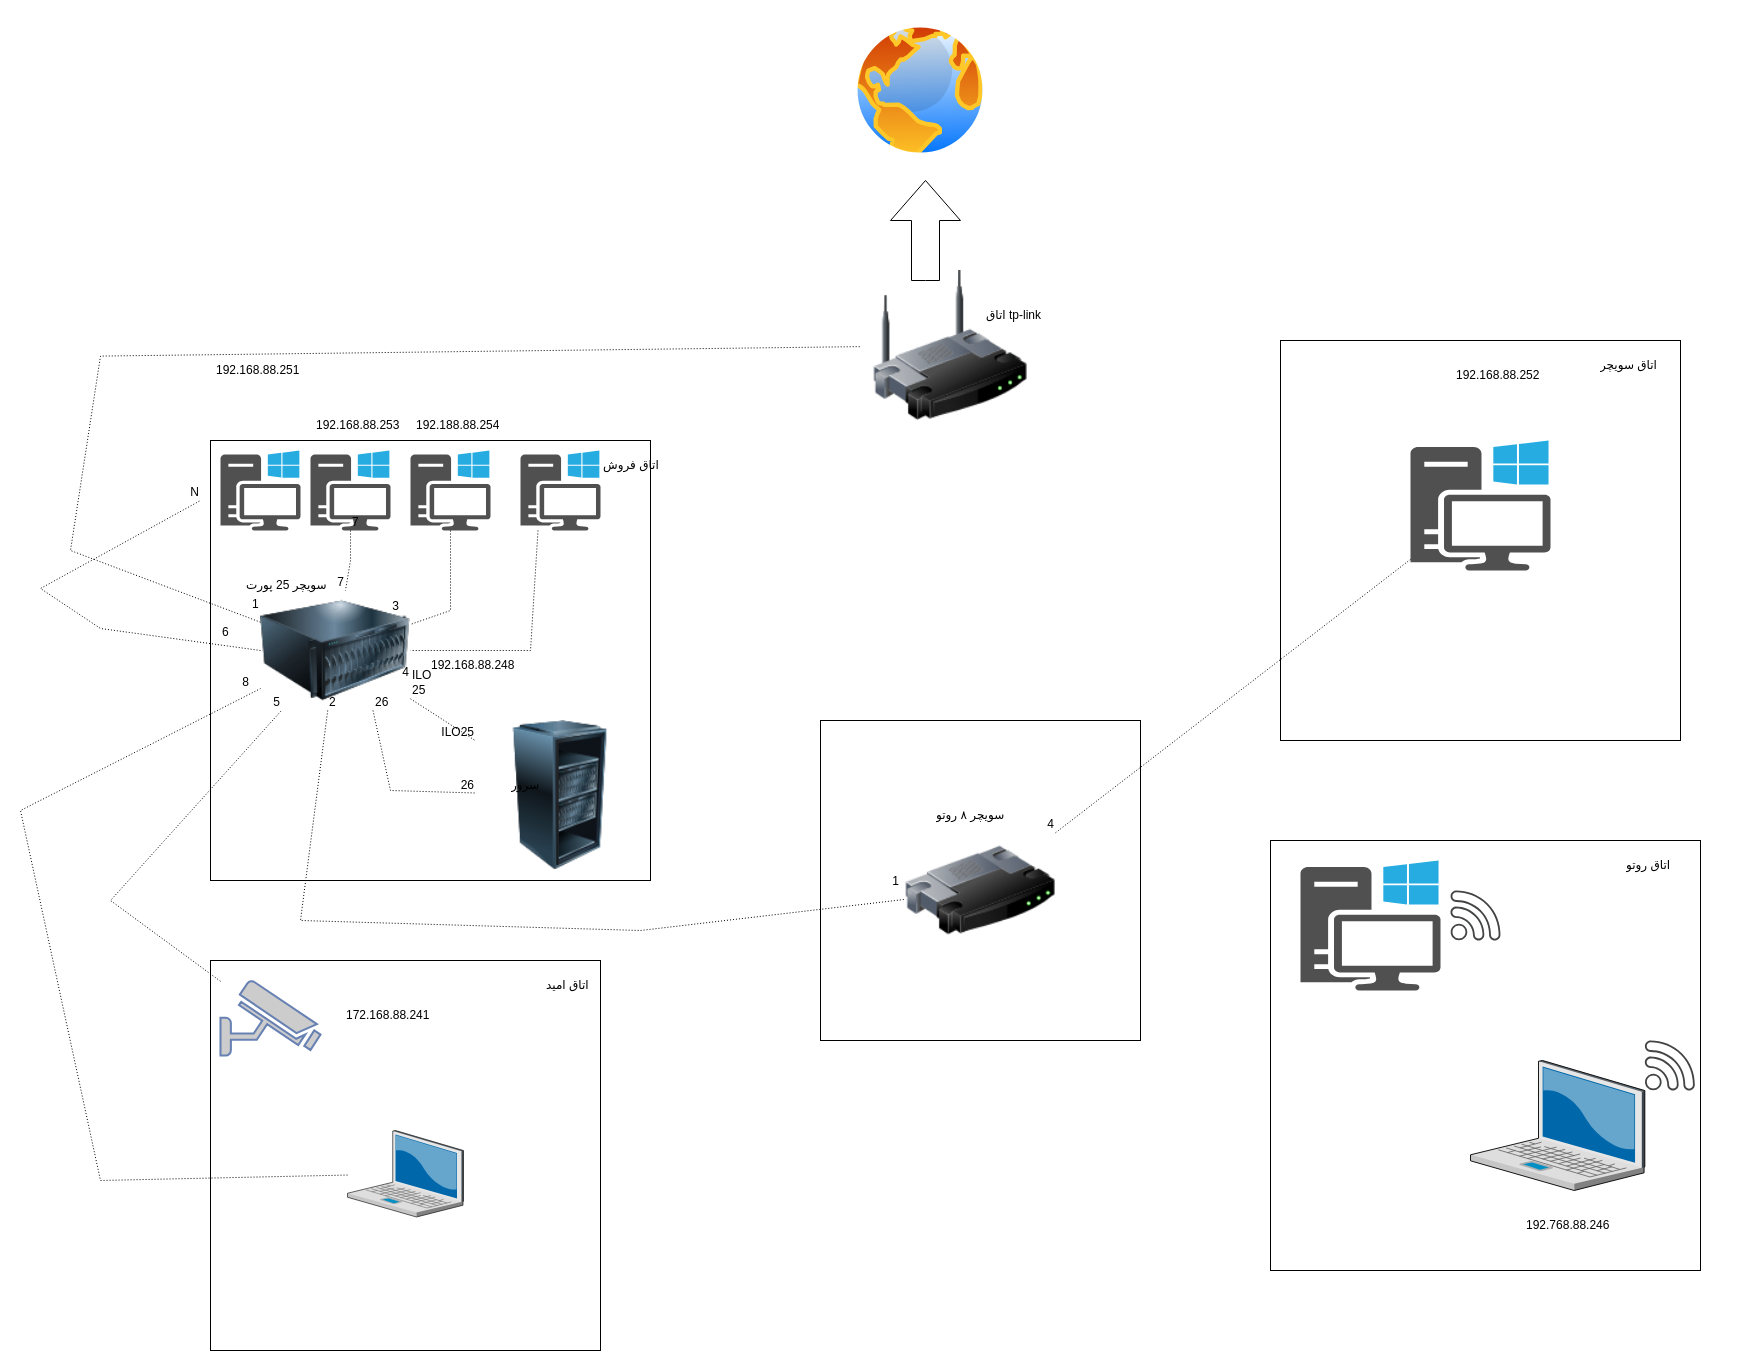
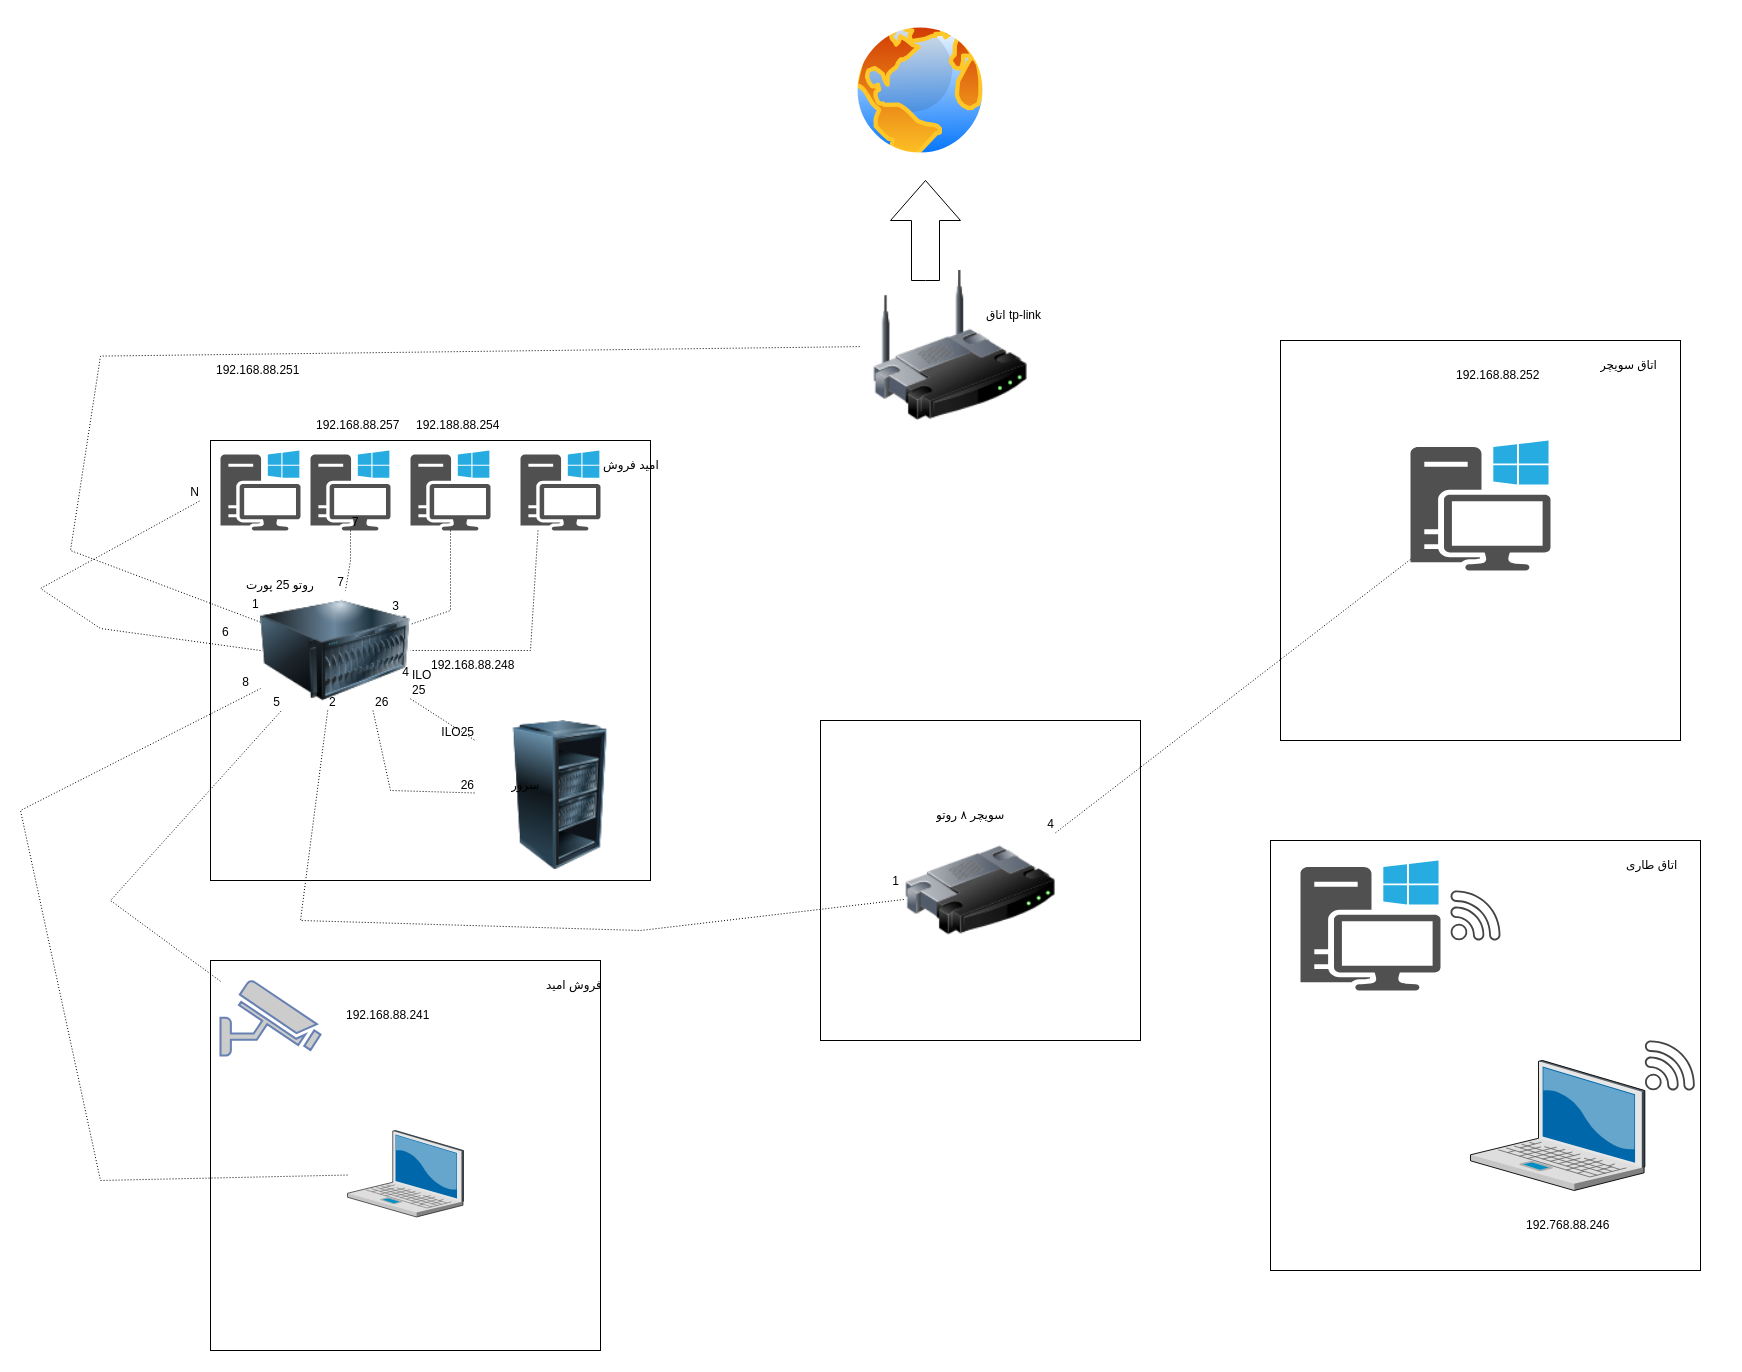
- <mxCell id="51" value="192.168.88.253" style="text;strokeColor=none;fillColor=none;align=left;verticalAlign=middle;spacingLeft=4;spacingRight=4;overflow=hidden;points=[[0,0.5],[1,0.5]];portConstraint=eastwest;rotatable=0;whiteSpace=wrap;html=1;" vertex="1" parent="1"><mxGeometry x="310" y="410" width="100" height="30" as="geometry" /></mxCell>
+ <mxCell id="51" value="192.168.88.257" style="text;strokeColor=none;fillColor=none;align=left;verticalAlign=middle;spacingLeft=4;spacingRight=4;overflow=hidden;points=[[0,0.5],[1,0.5]];portConstraint=eastwest;rotatable=0;whiteSpace=wrap;html=1;" vertex="1" parent="1"><mxGeometry x="310" y="410" width="100" height="30" as="geometry" /></mxCell>
- <mxCell id="64" value="اتاق فروش" style="text;strokeColor=none;fillColor=none;align=left;verticalAlign=middle;spacingLeft=4;spacingRight=4;overflow=hidden;points=[[0,0.5],[1,0.5]];portConstraint=eastwest;rotatable=0;whiteSpace=wrap;html=1;" vertex="1" parent="1"><mxGeometry x="597" y="450" width="100" height="30" as="geometry" /></mxCell>
+ <mxCell id="64" value="امید فروش" style="text;strokeColor=none;fillColor=none;align=left;verticalAlign=middle;spacingLeft=4;spacingRight=4;overflow=hidden;points=[[0,0.5],[1,0.5]];portConstraint=eastwest;rotatable=0;whiteSpace=wrap;html=1;" vertex="1" parent="1"><mxGeometry x="597" y="450" width="100" height="30" as="geometry" /></mxCell>
- <mxCell id="60" value="سویچر 25 پورت" style="text;strokeColor=none;fillColor=none;align=left;verticalAlign=middle;spacingLeft=4;spacingRight=4;overflow=hidden;points=[[0,0.5],[1,0.5]];portConstraint=eastwest;rotatable=0;whiteSpace=wrap;html=1;" vertex="1" parent="1"><mxGeometry x="240" y="570" width="100" height="30" as="geometry" /></mxCell>
+ <mxCell id="60" value="روتو 25 پورت" style="text;strokeColor=none;fillColor=none;align=left;verticalAlign=middle;spacingLeft=4;spacingRight=4;overflow=hidden;points=[[0,0.5],[1,0.5]];portConstraint=eastwest;rotatable=0;whiteSpace=wrap;html=1;" vertex="1" parent="1"><mxGeometry x="240" y="570" width="100" height="30" as="geometry" /></mxCell>
- <mxCell id="62" value="اتاق روتو" style="text;strokeColor=none;fillColor=none;align=left;verticalAlign=middle;spacingLeft=4;spacingRight=4;overflow=hidden;points=[[0,0.5],[1,0.5]];portConstraint=eastwest;rotatable=0;whiteSpace=wrap;html=1;" vertex="1" parent="1"><mxGeometry x="1620" y="850" width="100" height="30" as="geometry" /></mxCell>
+ <mxCell id="62" value="اتاق طاری" style="text;strokeColor=none;fillColor=none;align=left;verticalAlign=middle;spacingLeft=4;spacingRight=4;overflow=hidden;points=[[0,0.5],[1,0.5]];portConstraint=eastwest;rotatable=0;whiteSpace=wrap;html=1;" vertex="1" parent="1"><mxGeometry x="1620" y="850" width="100" height="30" as="geometry" /></mxCell>
- <mxCell id="63" value="اتاق امید" style="text;strokeColor=none;fillColor=none;align=left;verticalAlign=middle;spacingLeft=4;spacingRight=4;overflow=hidden;points=[[0,0.5],[1,0.5]];portConstraint=eastwest;rotatable=0;whiteSpace=wrap;html=1;" vertex="1" parent="1"><mxGeometry x="540" y="970" width="100" height="30" as="geometry" /></mxCell>
+ <mxCell id="63" value="فروش امید" style="text;strokeColor=none;fillColor=none;align=left;verticalAlign=middle;spacingLeft=4;spacingRight=4;overflow=hidden;points=[[0,0.5],[1,0.5]];portConstraint=eastwest;rotatable=0;whiteSpace=wrap;html=1;" vertex="1" parent="1"><mxGeometry x="540" y="970" width="100" height="30" as="geometry" /></mxCell>
- <mxCell id="53" value="172.168.88.241" style="text;strokeColor=none;fillColor=none;align=left;verticalAlign=middle;spacingLeft=4;spacingRight=4;overflow=hidden;points=[[0,0.5],[1,0.5]];portConstraint=eastwest;rotatable=0;whiteSpace=wrap;html=1;" vertex="1" parent="1"><mxGeometry x="340" y="1000" width="100" height="30" as="geometry" /></mxCell>
+ <mxCell id="53" value="192.168.88.241" style="text;strokeColor=none;fillColor=none;align=left;verticalAlign=middle;spacingLeft=4;spacingRight=4;overflow=hidden;points=[[0,0.5],[1,0.5]];portConstraint=eastwest;rotatable=0;whiteSpace=wrap;html=1;" vertex="1" parent="1"><mxGeometry x="340" y="1000" width="100" height="30" as="geometry" /></mxCell>
